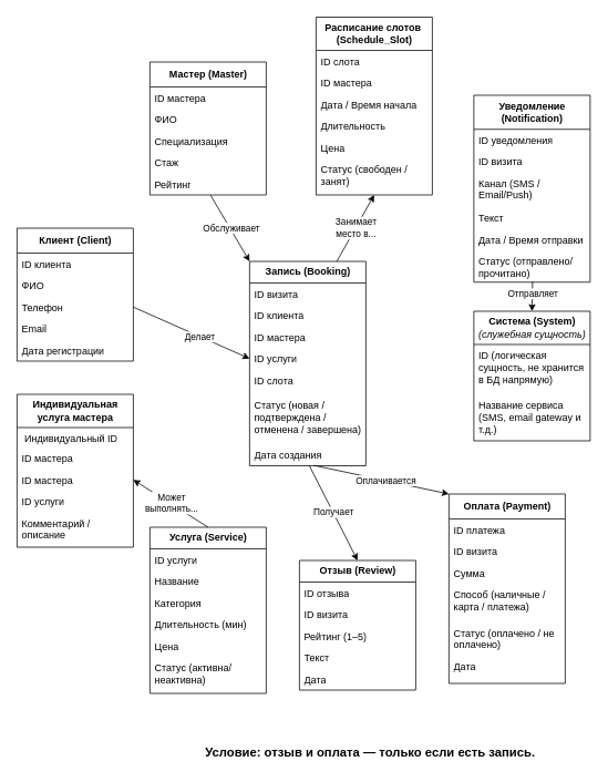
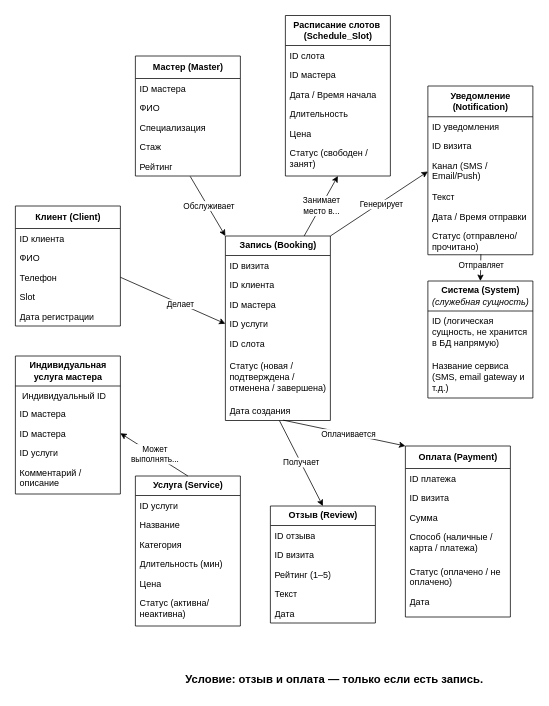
+ <mxCell id="77" value="" style="endArrow=classic;html=1;rounded=0;exitX=1;exitY=0;exitDx=0;exitDy=0;entryX=0;entryY=0.5;entryDx=0;entryDy=0;" parent="1" source="27" target="58" edge="1"><mxGeometry width="50" height="50" relative="1" as="geometry"><mxPoint x="480" y="324" as="sourcePoint" /><mxPoint x="530" y="274" as="targetPoint" /></mxGeometry></mxCell>
+ <mxCell id="78" value="Генерирует" style="edgeLabel;html=1;align=center;verticalAlign=middle;resizable=0;points=[];" parent="77" vertex="1" connectable="0"><mxGeometry x="0.032" y="-2" relative="1" as="geometry"><mxPoint as="offset" /></mxGeometry></mxCell>
- <mxCell id="6" value="Email" style="text;strokeColor=none;fillColor=none;align=left;verticalAlign=top;spacingLeft=4;spacingRight=4;overflow=hidden;rotatable=0;points=[[0,0.5],[1,0.5]];portConstraint=eastwest;whiteSpace=wrap;html=1;" parent="2" vertex="1"><mxGeometry y="108" width="140" height="26" as="geometry" /></mxCell>
+ <mxCell id="6" value="Slot" style="text;strokeColor=none;fillColor=none;align=left;verticalAlign=top;spacingLeft=4;spacingRight=4;overflow=hidden;rotatable=0;points=[[0,0.5],[1,0.5]];portConstraint=eastwest;whiteSpace=wrap;html=1;" parent="2" vertex="1"><mxGeometry y="108" width="140" height="26" as="geometry" /></mxCell>
